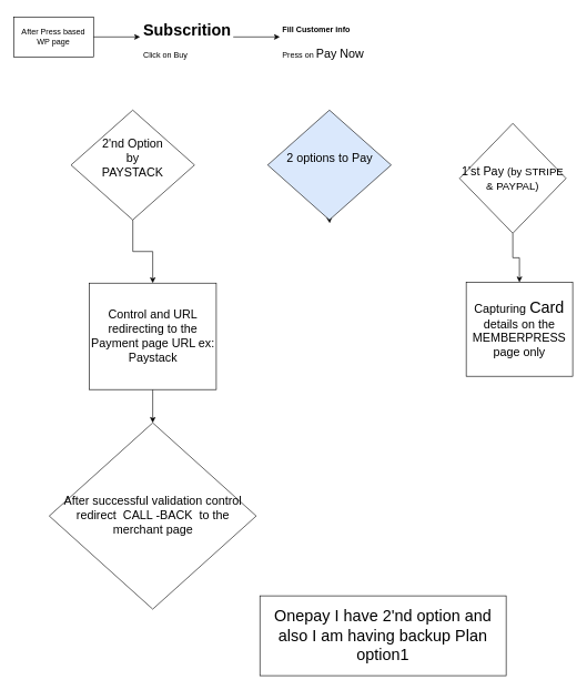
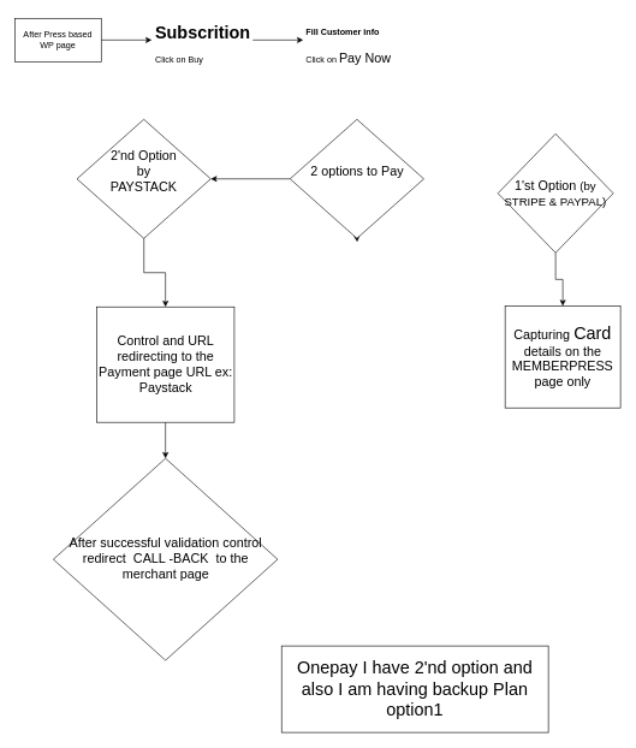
- <mxCell id="6" value="&lt;h1&gt;&lt;font style=&quot;font-size: 12px&quot;&gt;Fill Customer info&lt;/font&gt;&lt;br&gt;&lt;/h1&gt;&lt;p&gt;Press on &lt;font style=&quot;font-size: 18px&quot;&gt;Pay Now&lt;/font&gt;&lt;span style=&quot;white-space: pre&quot;&gt;&lt;/span&gt;&lt;br&gt;&lt;/p&gt;" style="text;html=1;strokeColor=none;fillColor=none;spacing=5;spacingTop=-20;whiteSpace=wrap;overflow=hidden;rounded=0;" vertex="1" parent="1"><mxGeometry x="419" y="20" width="151" height="95" as="geometry" /></mxCell>
+ <mxCell id="6" value="&lt;h1&gt;&lt;font style=&quot;font-size: 12px&quot;&gt;Fill Customer info&lt;/font&gt;&lt;br&gt;&lt;/h1&gt;&lt;p&gt;Click on &lt;font style=&quot;font-size: 18px&quot;&gt;Pay Now&lt;/font&gt;&lt;span style=&quot;white-space: pre&quot;&gt;&lt;/span&gt;&lt;br&gt;&lt;/p&gt;" style="text;html=1;strokeColor=none;fillColor=none;spacing=5;spacingTop=-20;whiteSpace=wrap;overflow=hidden;rounded=0;" vertex="1" parent="1"><mxGeometry x="419" y="20" width="151" height="95" as="geometry" /></mxCell>
+ <mxCell id="8" value="" style="edgeStyle=orthogonalEdgeStyle;rounded=0;orthogonalLoop=1;jettySize=auto;html=1;fontSize=24;" edge="1" parent="1" source="9" target="14"><mxGeometry relative="1" as="geometry" /></mxCell>
- <mxCell id="9" value="&lt;div&gt;2 options to Pay&lt;/div&gt;&lt;div&gt;&lt;br&gt;&lt;/div&gt;" style="rhombus;whiteSpace=wrap;html=1;fontSize=18;fillColor=#dae8fc;" vertex="1" parent="1"><mxGeometry x="401.75" y="165" width="185.5" height="165" as="geometry" /></mxCell>
+ <mxCell id="9" value="&lt;div&gt;2 options to Pay&lt;/div&gt;&lt;div&gt;&lt;br&gt;&lt;/div&gt;" style="rhombus;whiteSpace=wrap;html=1;fontSize=18;" vertex="1" parent="1"><mxGeometry x="401.75" y="165" width="185.5" height="165" as="geometry" /></mxCell>
- <mxCell id="11" value="1'st Pay &lt;font size=&quot;3&quot;&gt;(by STRIPE &amp;amp; PAYPAL)&lt;/font&gt;" style="rhombus;whiteSpace=wrap;html=1;fontSize=18;" vertex="1" parent="1"><mxGeometry x="690" y="185" width="160" height="165" as="geometry" /></mxCell>
+ <mxCell id="11" value="1'st Option &lt;font size=&quot;3&quot;&gt;(by STRIPE &amp;amp; PAYPAL)&lt;/font&gt;" style="rhombus;whiteSpace=wrap;html=1;fontSize=18;" vertex="1" parent="1"><mxGeometry x="690" y="185" width="160" height="165" as="geometry" /></mxCell>
